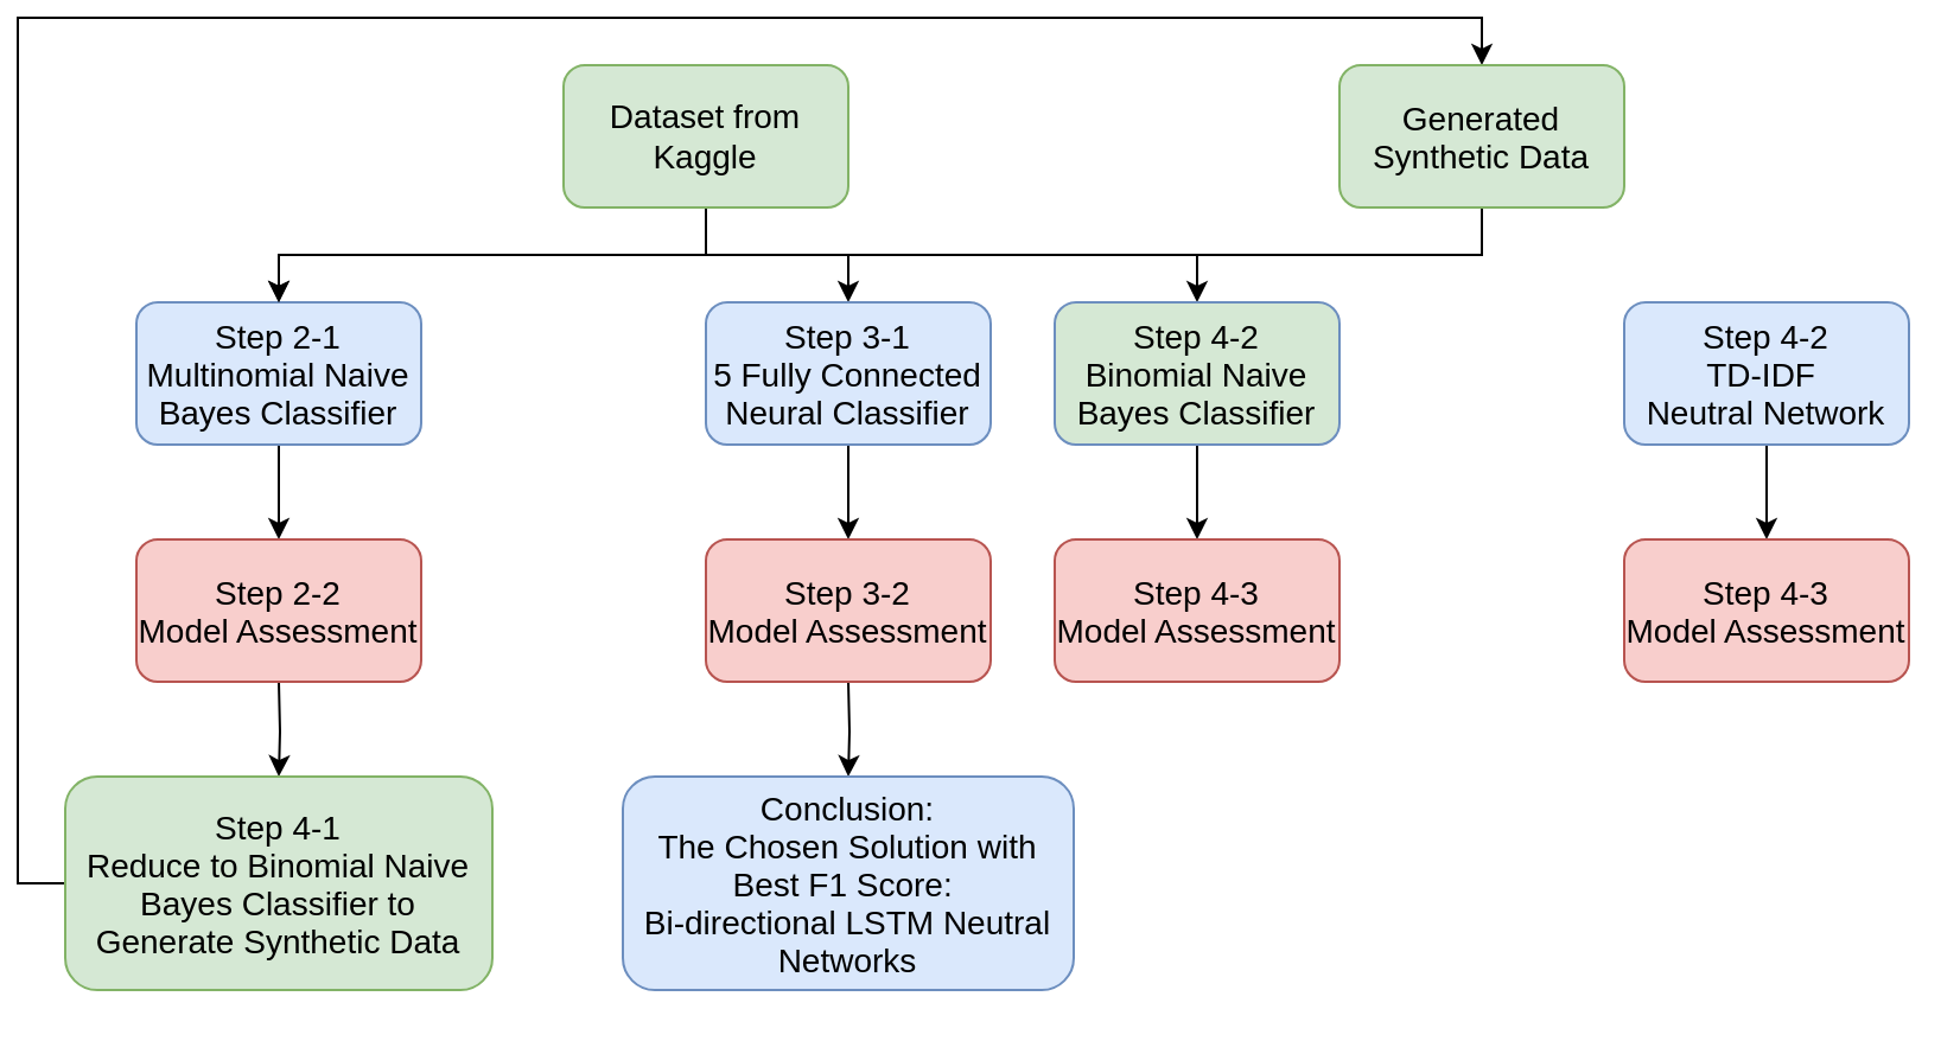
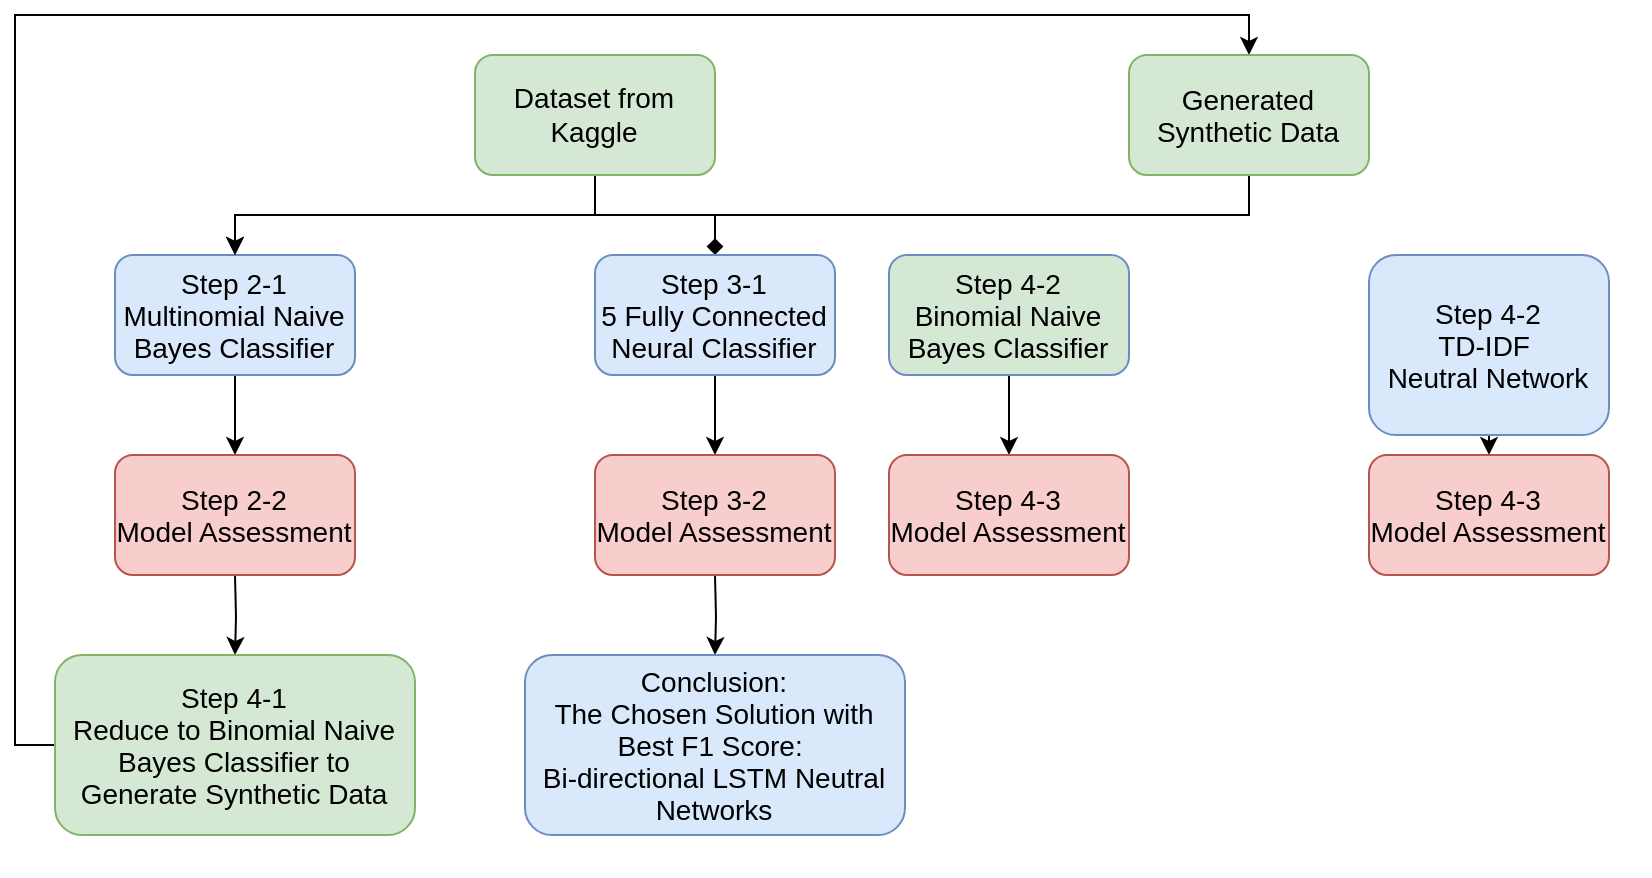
- <mxCell id="13" style="edgeStyle=orthogonalEdgeStyle;rounded=0;orthogonalLoop=1;jettySize=auto;html=1;exitX=0.5;exitY=1;exitDx=0;exitDy=0;fontSize=14;" parent="1" source="15" target="18" edge="1"><mxGeometry relative="1" as="geometry" /></mxCell>
- <mxCell id="5" style="edgeStyle=orthogonalEdgeStyle;rounded=0;orthogonalLoop=1;jettySize=auto;html=1;exitX=0.5;exitY=1;exitDx=0;exitDy=0;fontSize=14;" parent="1" source="6" target="8" edge="1"><mxGeometry relative="1" as="geometry" /></mxCell>
+ <mxCell id="5" style="edgeStyle=orthogonalEdgeStyle;rounded=0;orthogonalLoop=1;jettySize=auto;html=1;exitX=0.5;exitY=1;exitDx=0;exitDy=0;fontSize=14;endArrow=diamond;" parent="1" source="6" target="8" edge="1"><mxGeometry relative="1" as="geometry" /></mxCell>
- <mxCell id="20" value="&lt;p style=&quot;margin: 0px ; font-stretch: normal ; font-size: 14px ; line-height: normal&quot;&gt;Step 4-2&lt;/p&gt;&lt;p style=&quot;margin: 0px ; font-stretch: normal ; font-size: 14px ; line-height: normal&quot;&gt;TD-IDF&amp;nbsp;&lt;/p&gt;&lt;p style=&quot;margin: 0px ; font-stretch: normal ; font-size: 14px ; line-height: normal&quot;&gt;Neutral Network&lt;/p&gt;" style="rounded=1;whiteSpace=wrap;html=1;fontSize=14;fillColor=#dae8fc;strokeColor=#6c8ebf;" parent="1" vertex="1"><mxGeometry x="677" y="120" width="120" height="60" as="geometry" /></mxCell>
+ <mxCell id="20" value="&lt;p style=&quot;margin: 0px ; font-stretch: normal ; font-size: 14px ; line-height: normal&quot;&gt;Step 4-2&lt;/p&gt;&lt;p style=&quot;margin: 0px ; font-stretch: normal ; font-size: 14px ; line-height: normal&quot;&gt;TD-IDF&amp;nbsp;&lt;/p&gt;&lt;p style=&quot;margin: 0px ; font-stretch: normal ; font-size: 14px ; line-height: normal&quot;&gt;Neutral Network&lt;/p&gt;" style="rounded=1;whiteSpace=wrap;html=1;fontSize=14;fillColor=#dae8fc;strokeColor=#6c8ebf;" parent="1" vertex="1"><mxGeometry x="677" y="120" width="120" height="90" as="geometry" /></mxCell>
